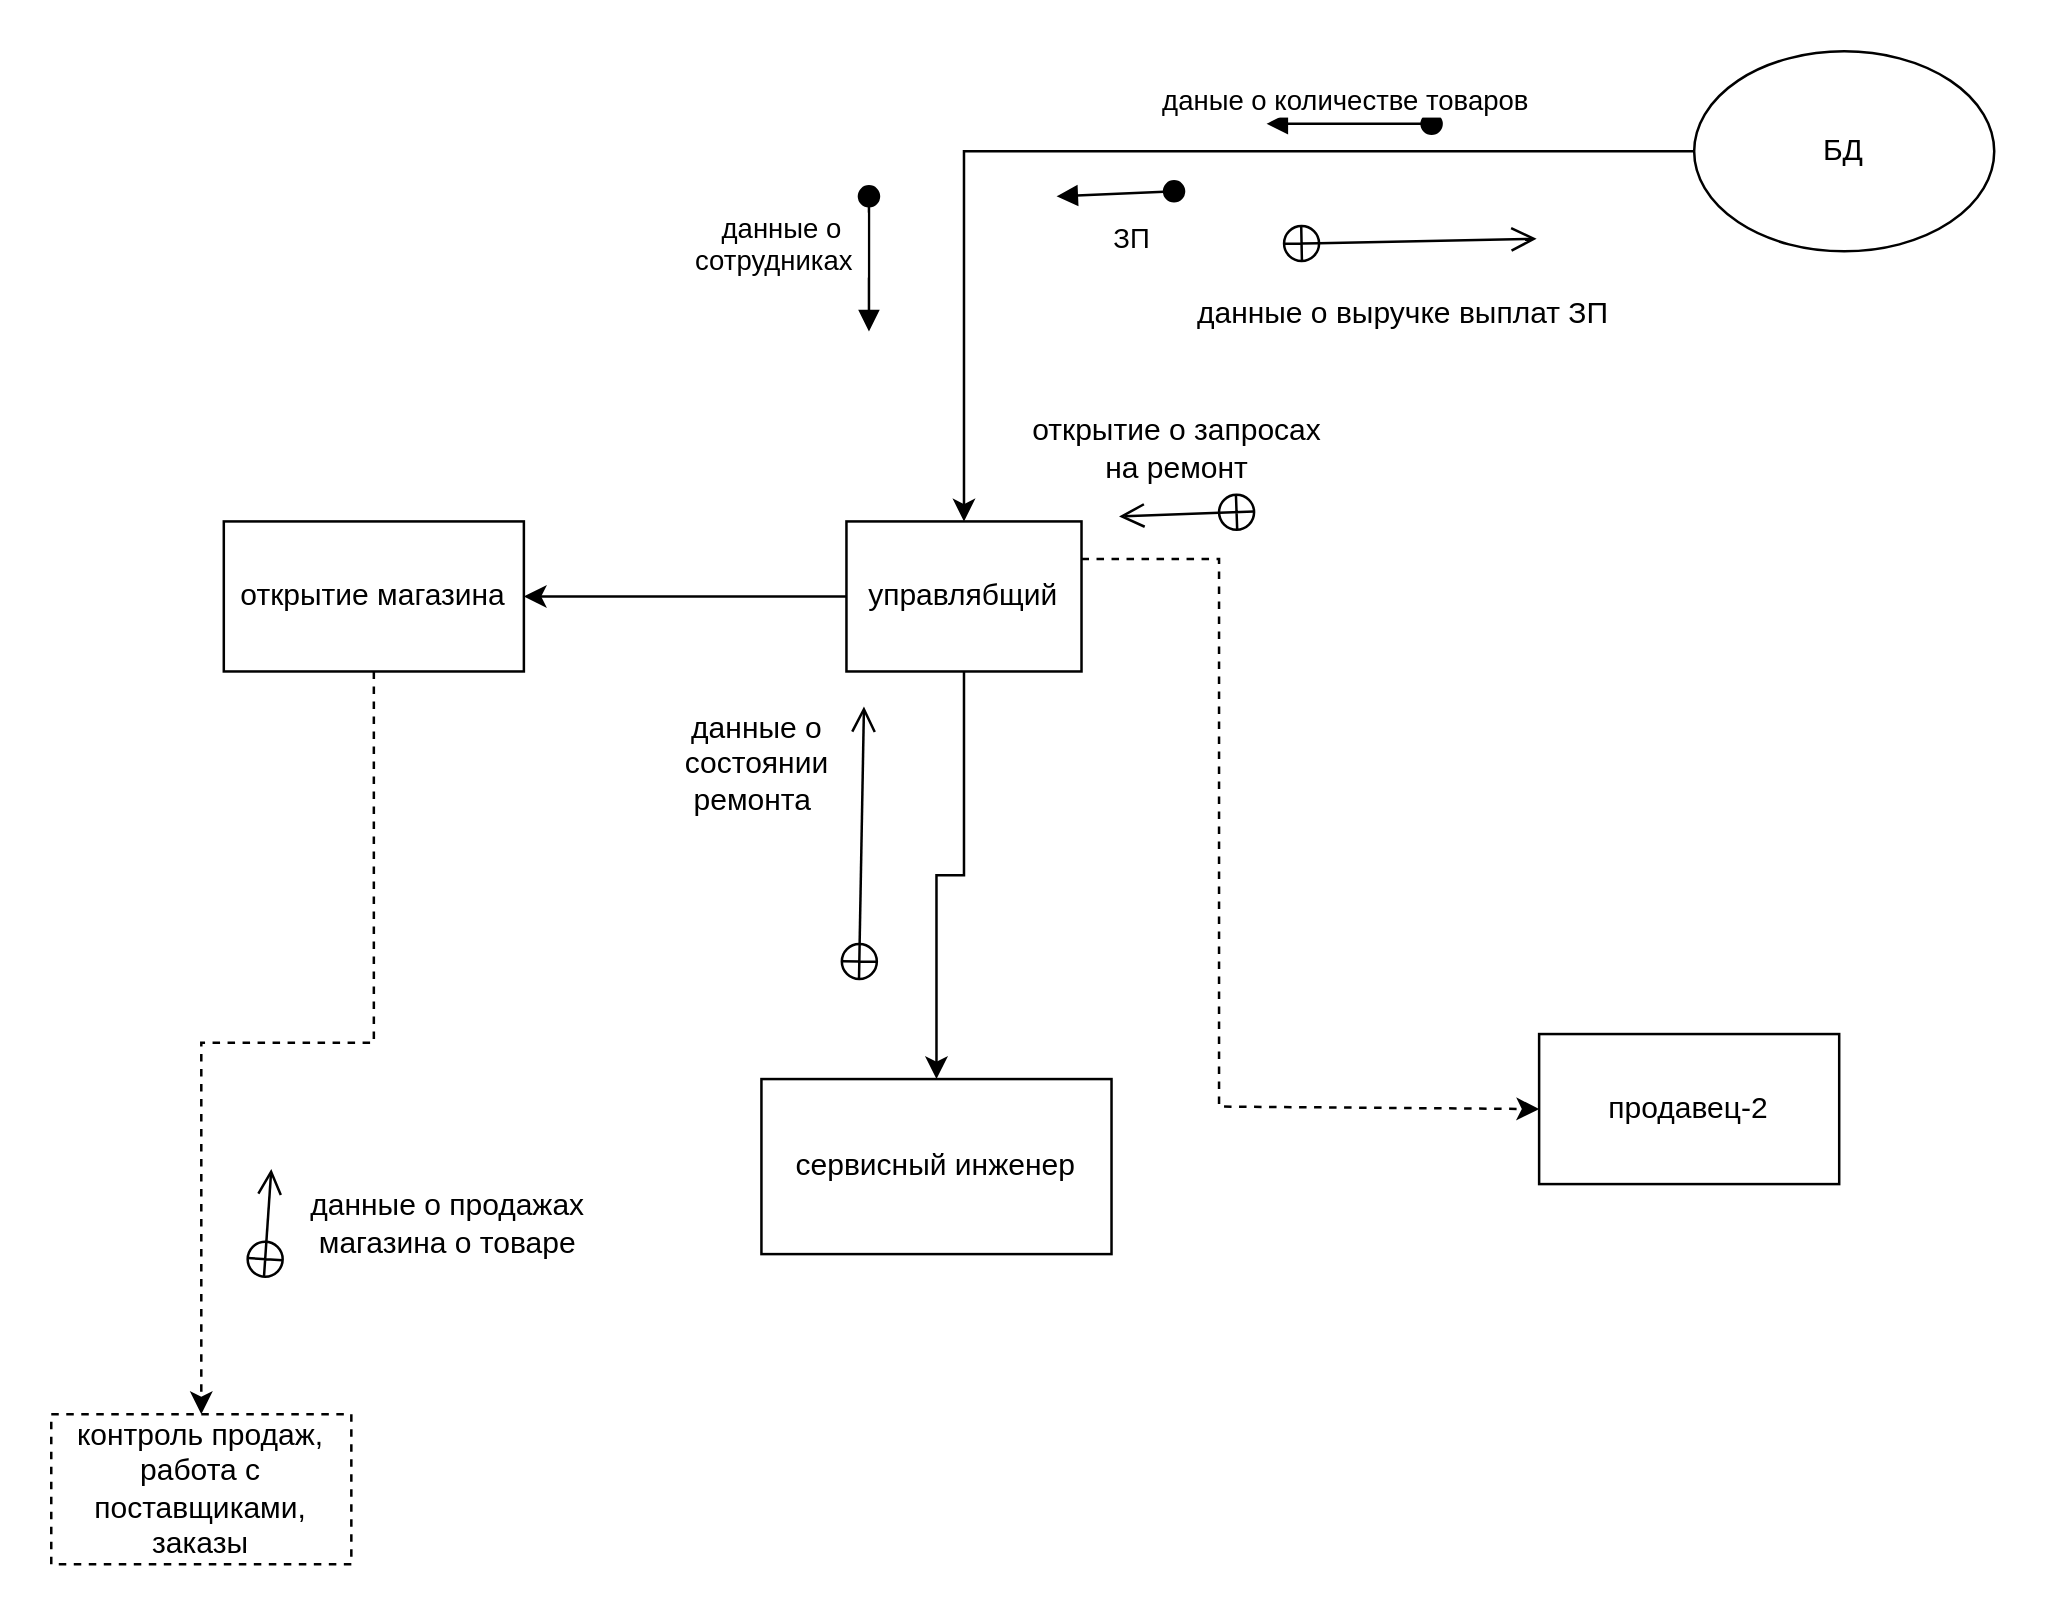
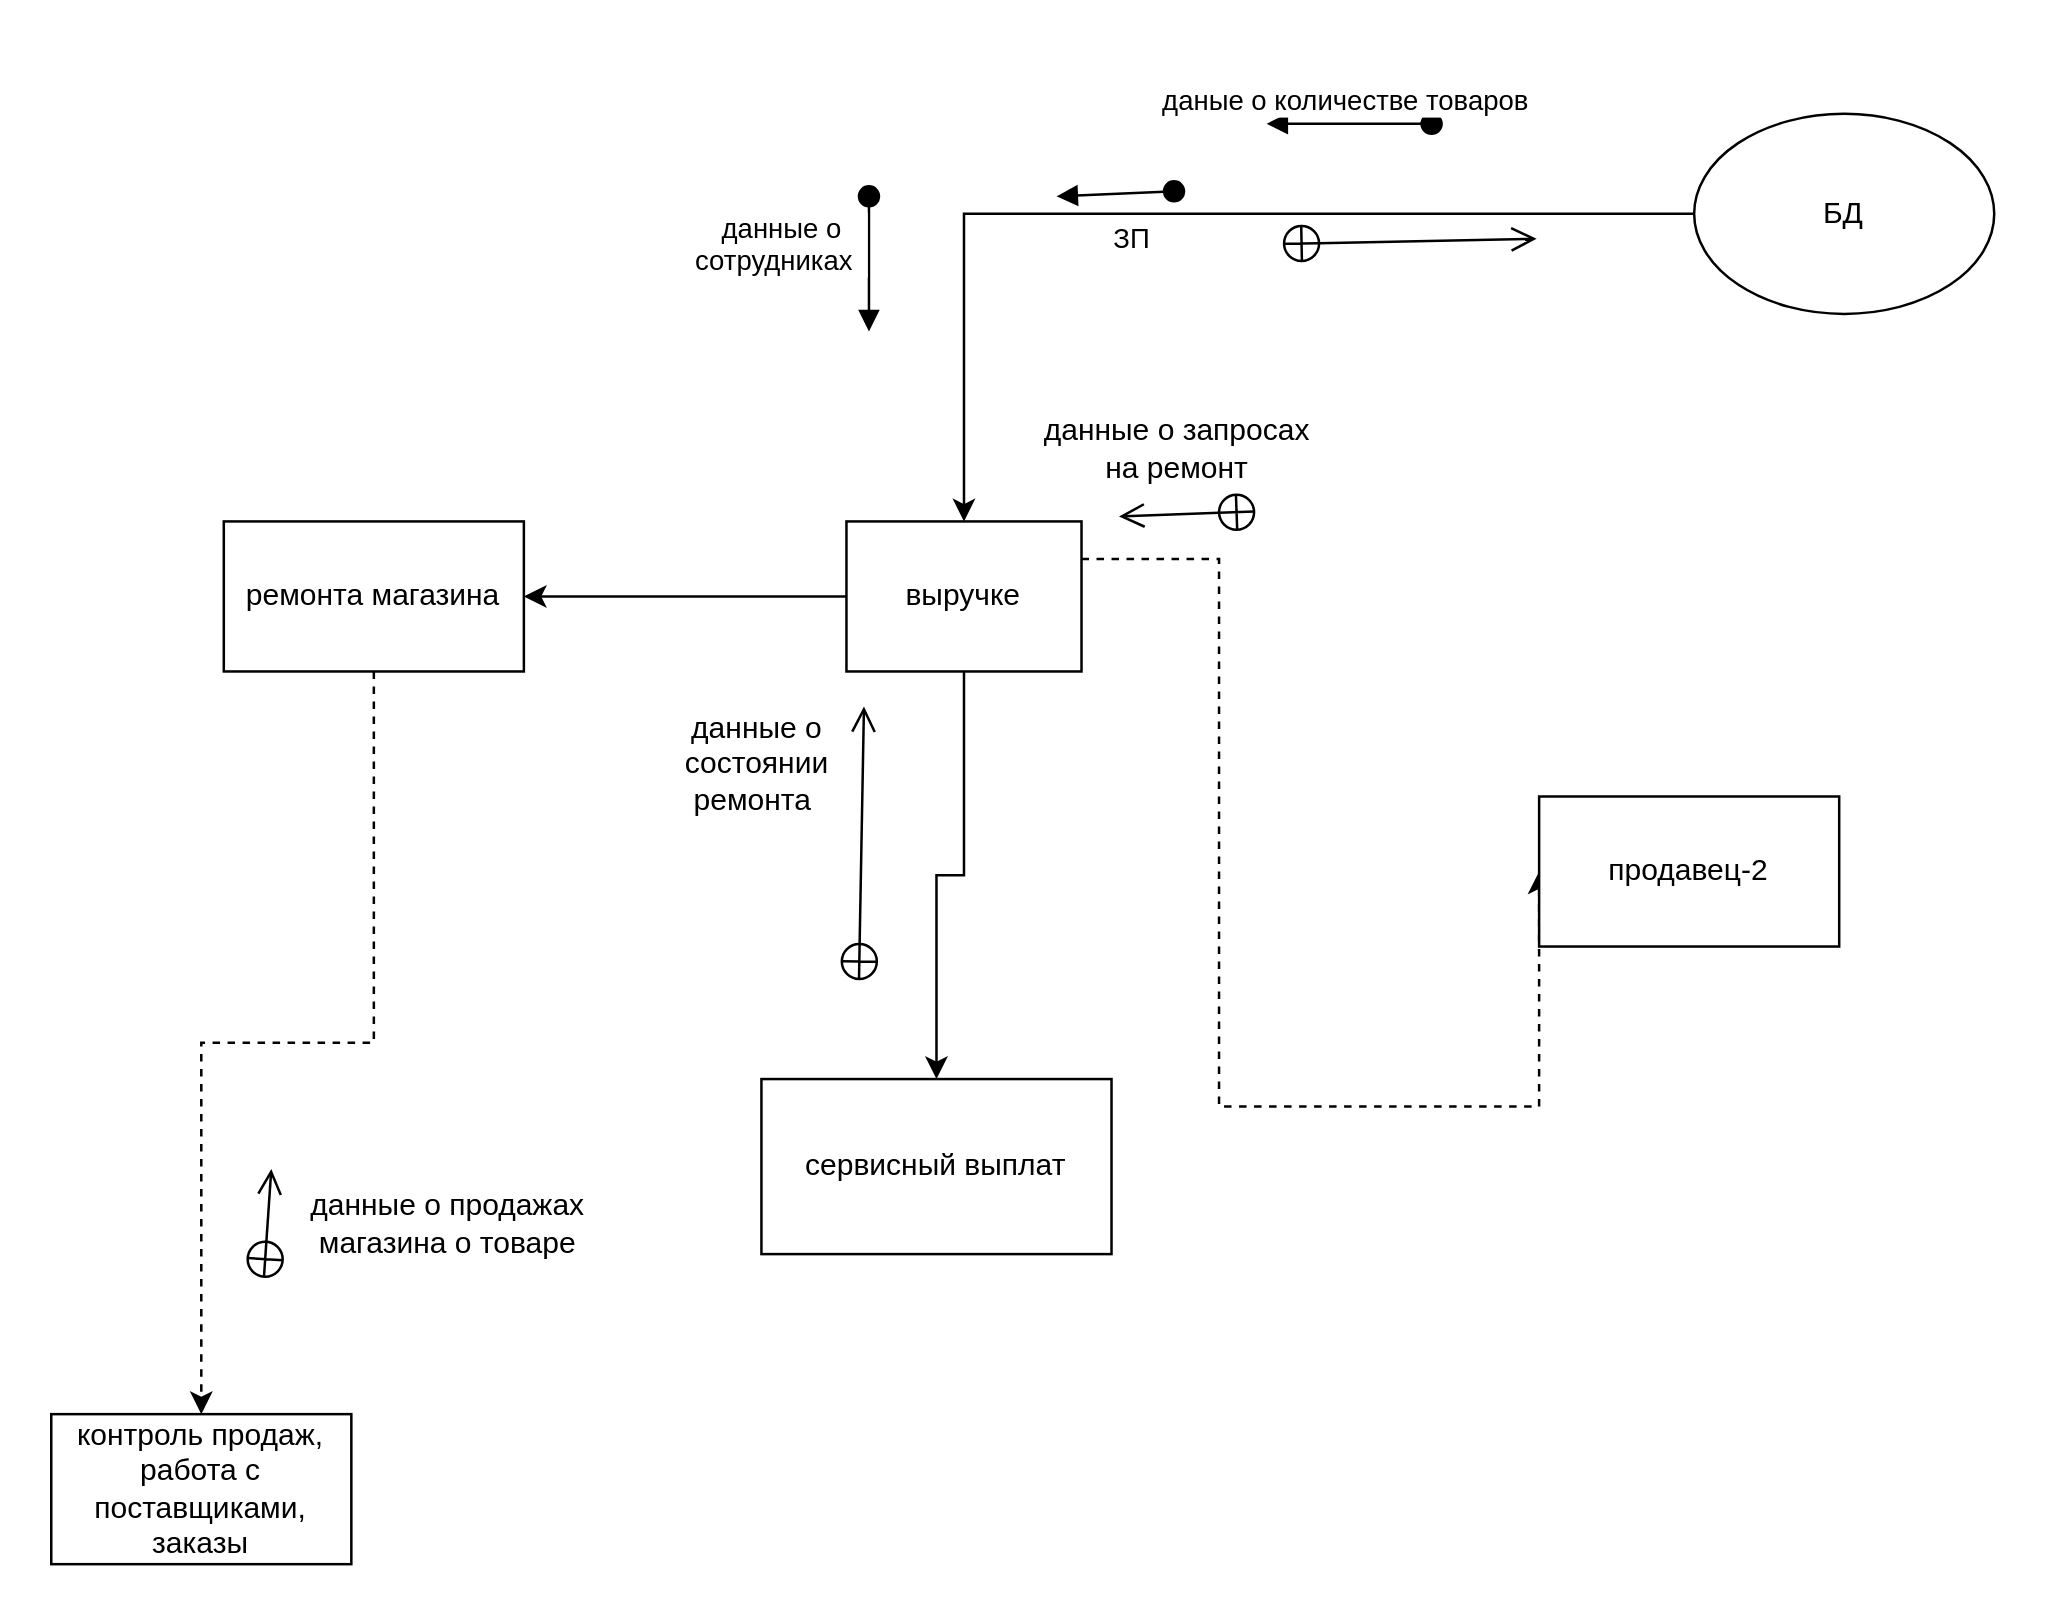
- <mxCell id="7" value="БД" style="ellipse;whiteSpace=wrap;html=1;" parent="1" vertex="1"><mxGeometry x="677" y="20" width="120" height="80" as="geometry" /></mxCell>
+ <mxCell id="7" value="БД" style="ellipse;whiteSpace=wrap;html=1;" parent="1" vertex="1"><mxGeometry x="677" y="45" width="120" height="80" as="geometry" /></mxCell>
- <mxCell id="20" value="данные о выручке выплат ЗП&amp;nbsp;" style="text;html=1;align=center;verticalAlign=middle;resizable=0;points=[];autosize=1;strokeColor=none;fillColor=none;" vertex="1" parent="1"><mxGeometry x="469" y="112" width="186" height="26" as="geometry" /></mxCell>
- <mxCell id="17" value="открытие о запросах &lt;br&gt;на ремонт" style="text;html=1;align=center;verticalAlign=middle;resizable=0;points=[];autosize=1;strokeColor=none;fillColor=none;" vertex="1" parent="1"><mxGeometry x="408" y="158" width="124" height="41" as="geometry" /></mxCell>
+ <mxCell id="17" value="данные о запросах &lt;br&gt;на ремонт" style="text;html=1;align=center;verticalAlign=middle;resizable=0;points=[];autosize=1;strokeColor=none;fillColor=none;" vertex="1" parent="1"><mxGeometry x="408" y="158" width="124" height="41" as="geometry" /></mxCell>
- <mxCell id="13" value="открытие магазина" style="rounded=0;whiteSpace=wrap;html=1;" vertex="1" parent="1"><mxGeometry x="89" y="208" width="120" height="60" as="geometry" /></mxCell>
+ <mxCell id="13" value="ремонта магазина" style="rounded=0;whiteSpace=wrap;html=1;" vertex="1" parent="1"><mxGeometry x="89" y="208" width="120" height="60" as="geometry" /></mxCell>
- <mxCell id="5" value="управлябщий" style="rounded=0;whiteSpace=wrap;html=1;" parent="1" vertex="1"><mxGeometry x="338" y="208" width="94" height="60" as="geometry" /></mxCell>
+ <mxCell id="5" value="выручке" style="rounded=0;whiteSpace=wrap;html=1;" parent="1" vertex="1"><mxGeometry x="338" y="208" width="94" height="60" as="geometry" /></mxCell>
- <mxCell id="8" value="продавец-2" style="rounded=0;whiteSpace=wrap;html=1;" parent="1" vertex="1"><mxGeometry x="615" y="413" width="120" height="60" as="geometry" /></mxCell>
+ <mxCell id="8" value="продавец-2" style="rounded=0;whiteSpace=wrap;html=1;" parent="1" vertex="1"><mxGeometry x="615" y="318" width="120" height="60" as="geometry" /></mxCell>
- <mxCell id="21" value="серви&lt;span style=&quot;background-color: transparent; color: light-dark(rgb(0, 0, 0), rgb(255, 255, 255));&quot;&gt;сный инженер&lt;/span&gt;" style="rounded=0;whiteSpace=wrap;html=1;" vertex="1" parent="1"><mxGeometry x="304" y="431" width="140" height="70" as="geometry" /></mxCell>
+ <mxCell id="21" value="серви&lt;span style=&quot;background-color: transparent; color: light-dark(rgb(0, 0, 0), rgb(255, 255, 255));&quot;&gt;сный выплат&lt;/span&gt;" style="rounded=0;whiteSpace=wrap;html=1;" vertex="1" parent="1"><mxGeometry x="304" y="431" width="140" height="70" as="geometry" /></mxCell>
- <mxCell id="14" value="контроль продаж, работа с поставщиками, заказы" style="rounded=0;whiteSpace=wrap;html=1;dashed=1;" vertex="1" parent="1"><mxGeometry x="20" y="565" width="120" height="60" as="geometry" /></mxCell>
+ <mxCell id="14" value="контроль продаж, работа с поставщиками, заказы" style="rounded=0;whiteSpace=wrap;html=1;" vertex="1" parent="1"><mxGeometry x="20" y="565" width="120" height="60" as="geometry" /></mxCell>
